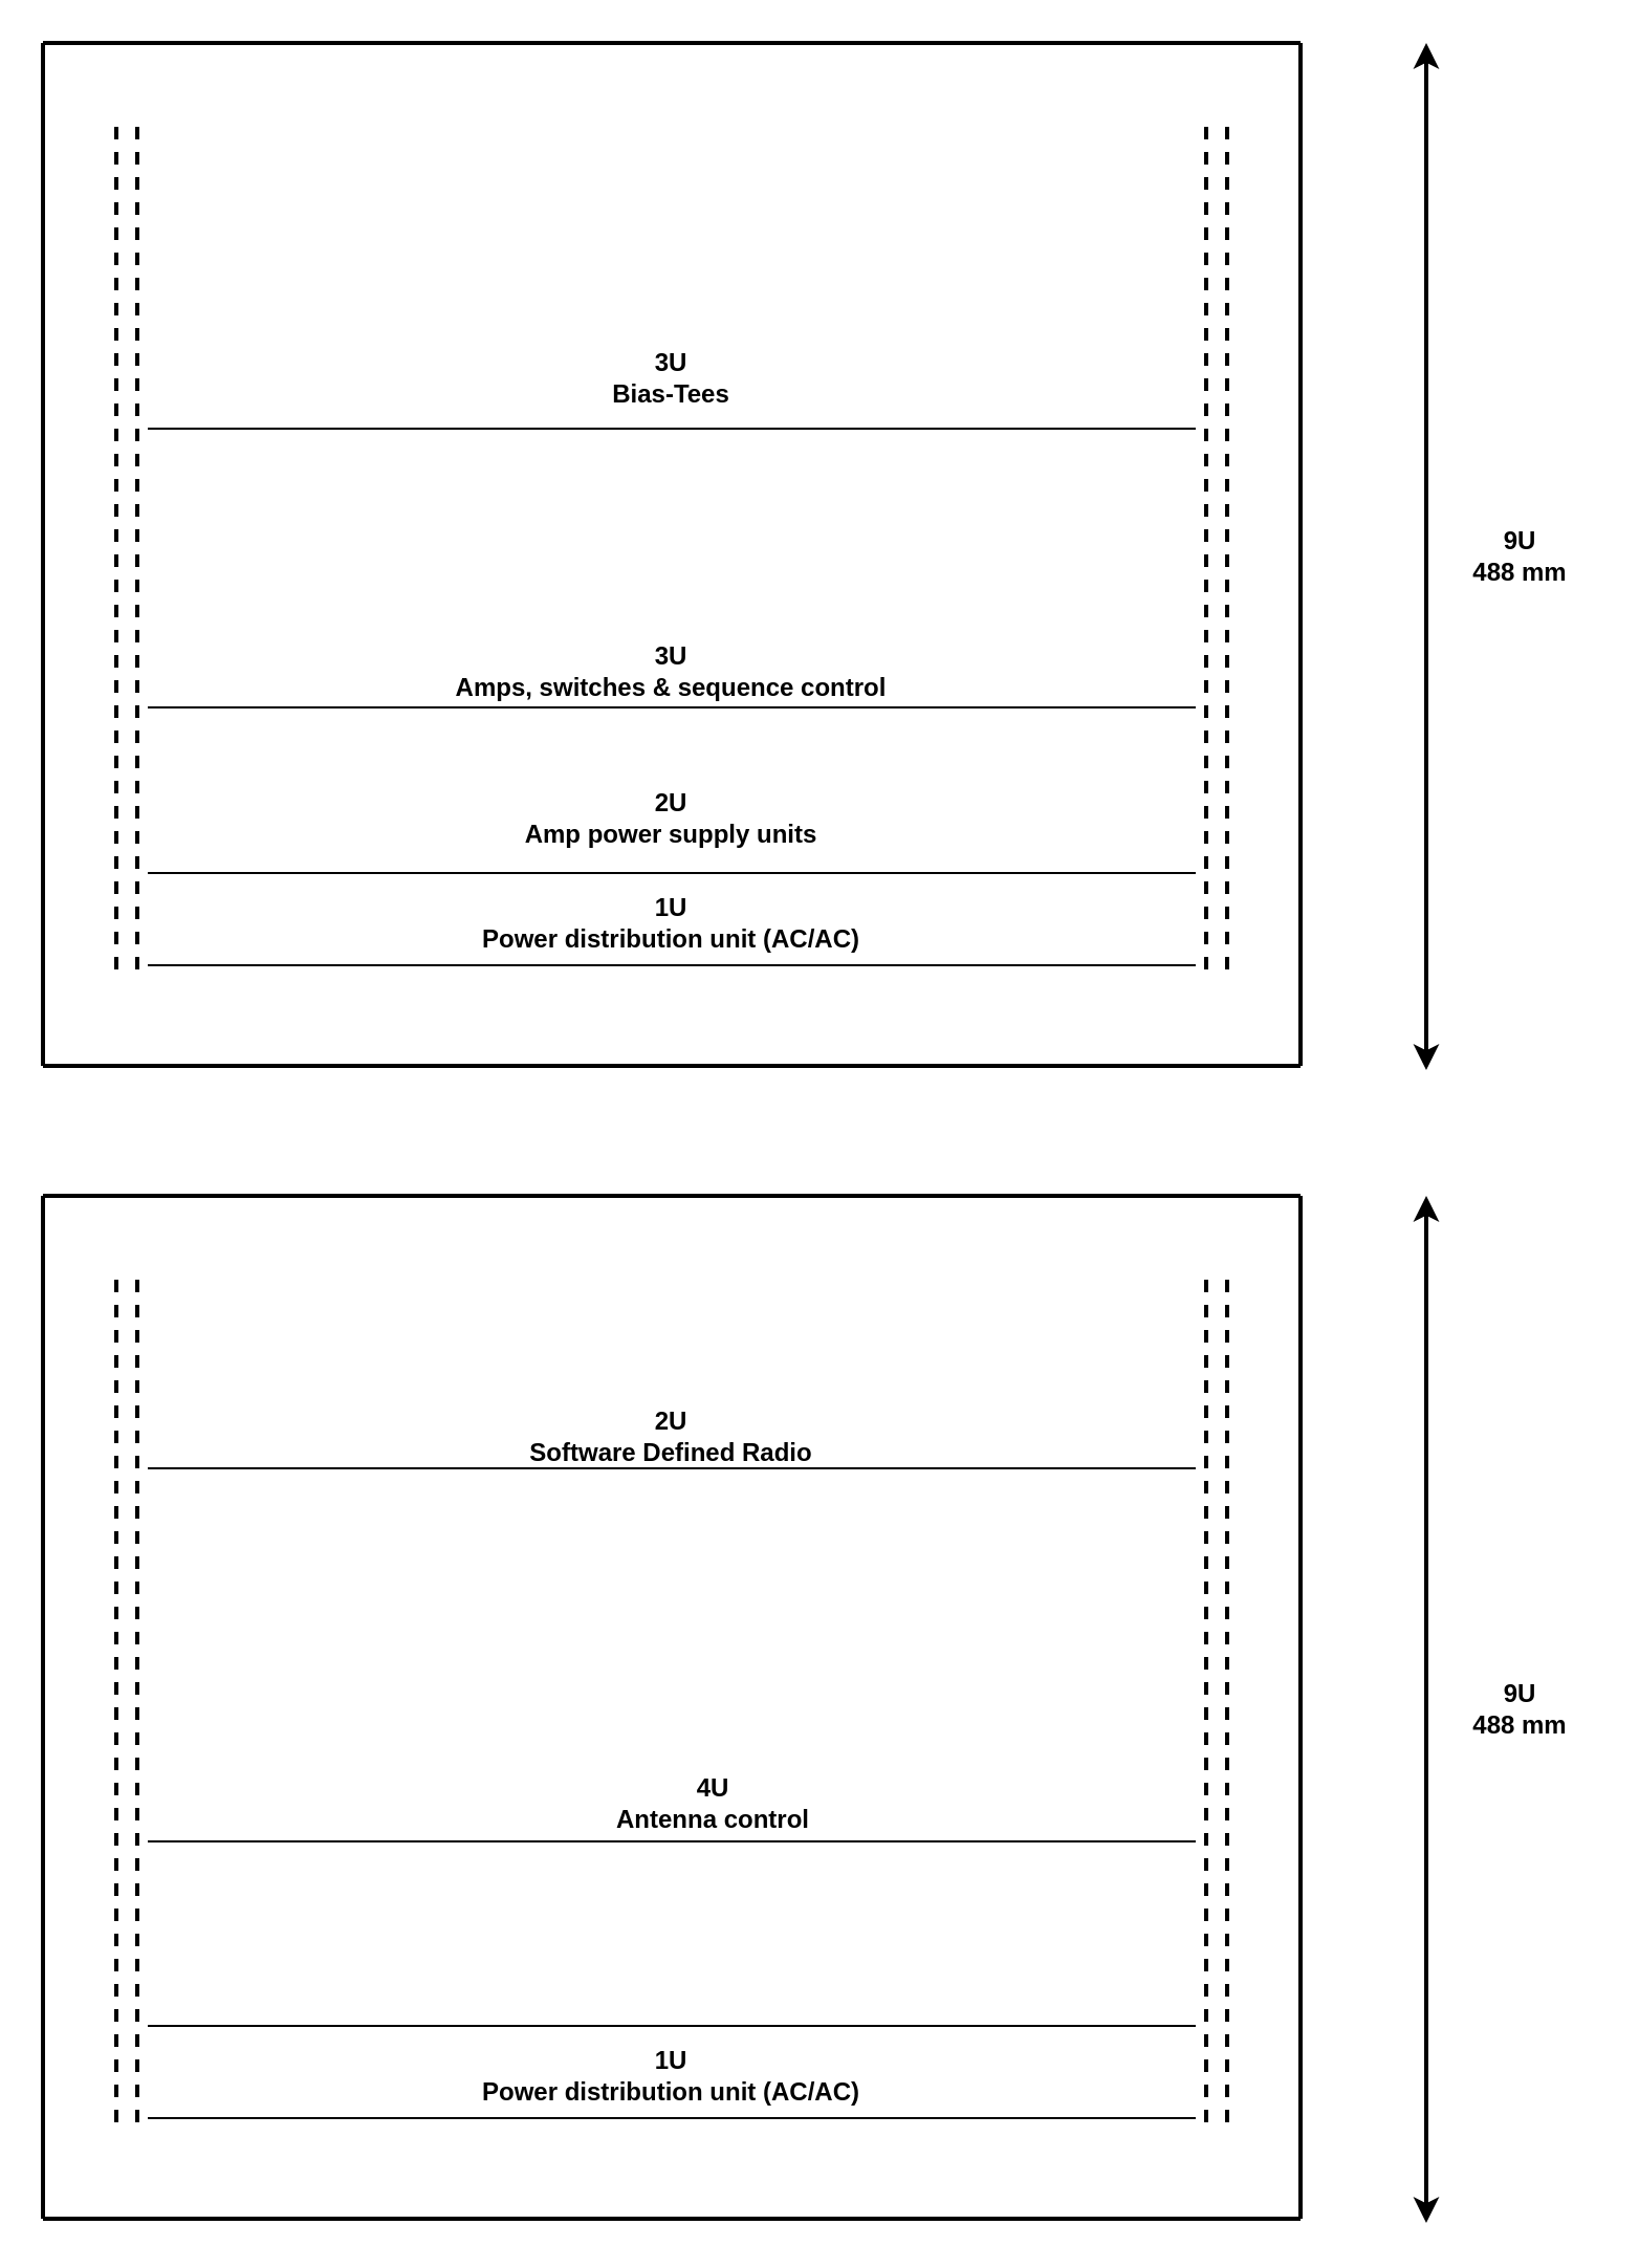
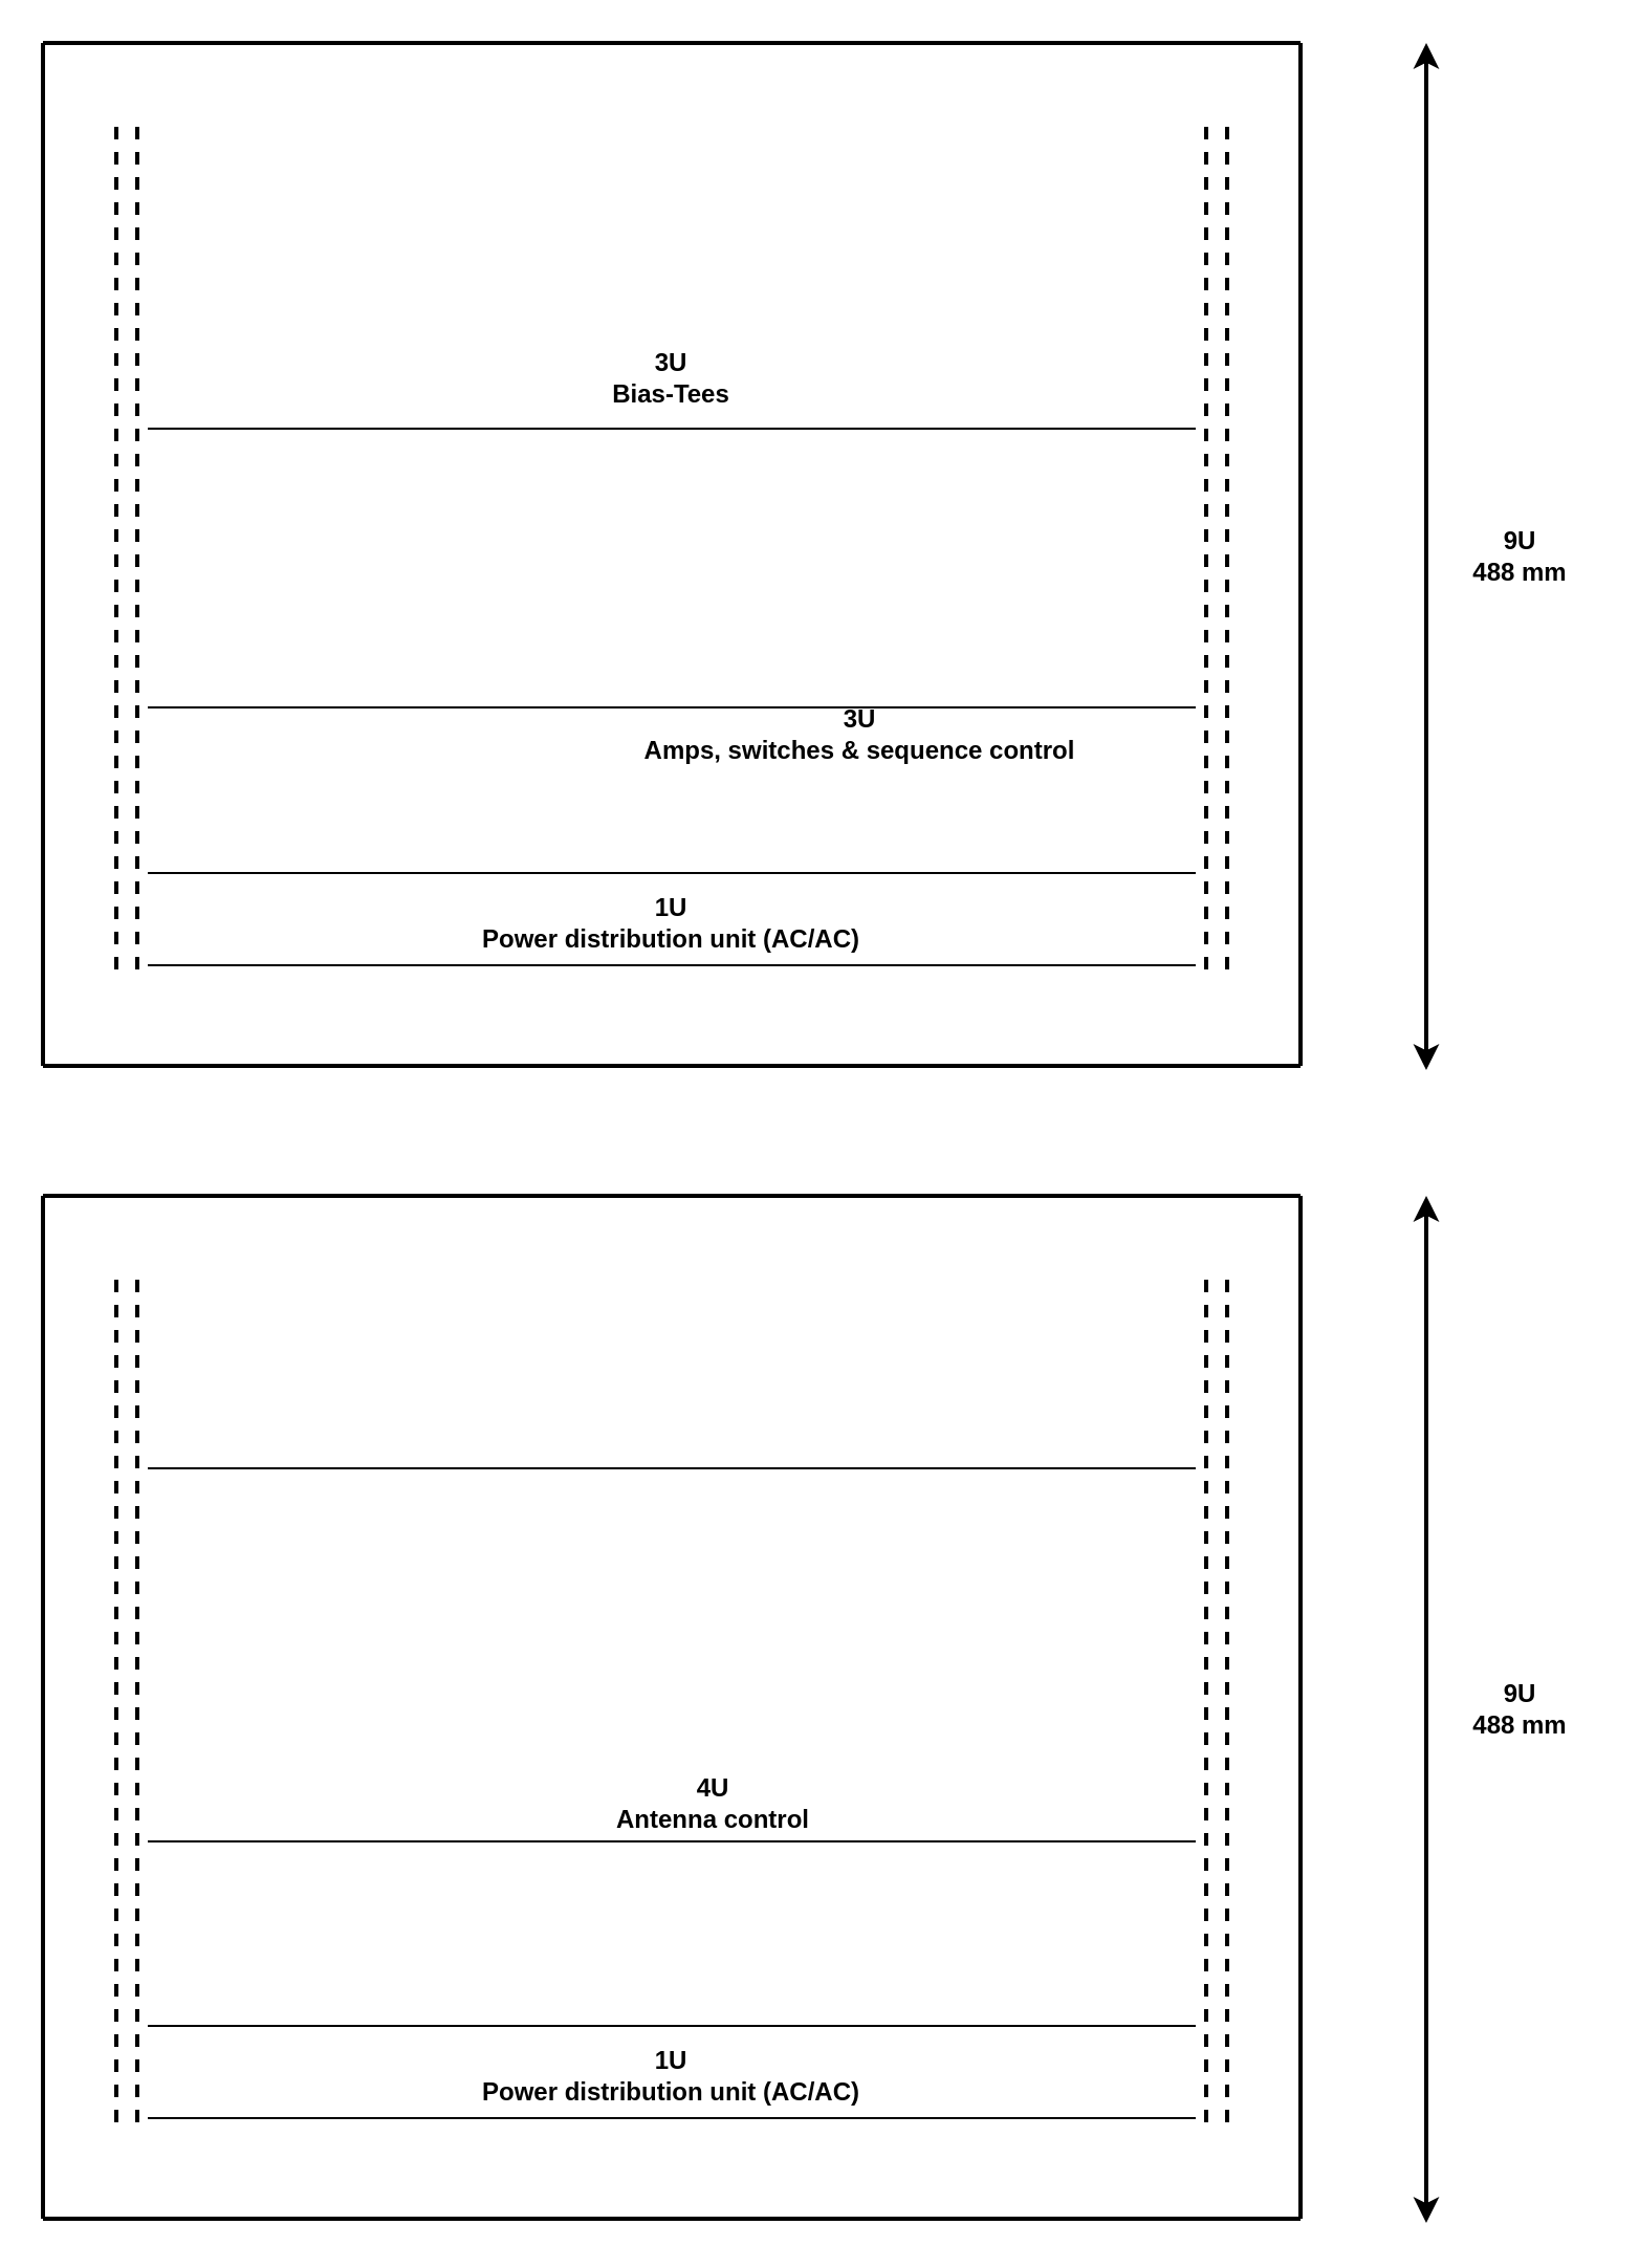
- <mxCell id="25" value="3U &lt;br&gt;Amps, switches &amp;amp; sequence control" style="text;html=1;strokeColor=none;fillColor=none;align=center;verticalAlign=middle;whiteSpace=wrap;rounded=0;fontStyle=1" parent="1" vertex="1"><mxGeometry x="190" y="310" width="260" height="20" as="geometry" /></mxCell>
+ <mxCell id="25" value="3U &lt;br&gt;Amps, switches &amp;amp; sequence control" style="text;html=1;strokeColor=none;fillColor=none;align=center;verticalAlign=middle;whiteSpace=wrap;rounded=0;fontStyle=1" parent="1" vertex="1"><mxGeometry x="280" y="340" width="260" height="20" as="geometry" /></mxCell>
- <mxCell id="26" value="2U&lt;br&gt;Amp power supply units" style="text;html=1;strokeColor=none;fillColor=none;align=center;verticalAlign=middle;whiteSpace=wrap;rounded=0;fontStyle=1" parent="1" vertex="1"><mxGeometry x="190" y="380" width="260" height="20" as="geometry" /></mxCell>
- <mxCell id="28" value="2U&lt;br&gt;Software Defined Radio" style="text;html=1;strokeColor=none;fillColor=none;align=center;verticalAlign=middle;whiteSpace=wrap;rounded=0;fontStyle=1" parent="1" vertex="1"><mxGeometry x="190" y="660" width="260" height="50" as="geometry" /></mxCell>
